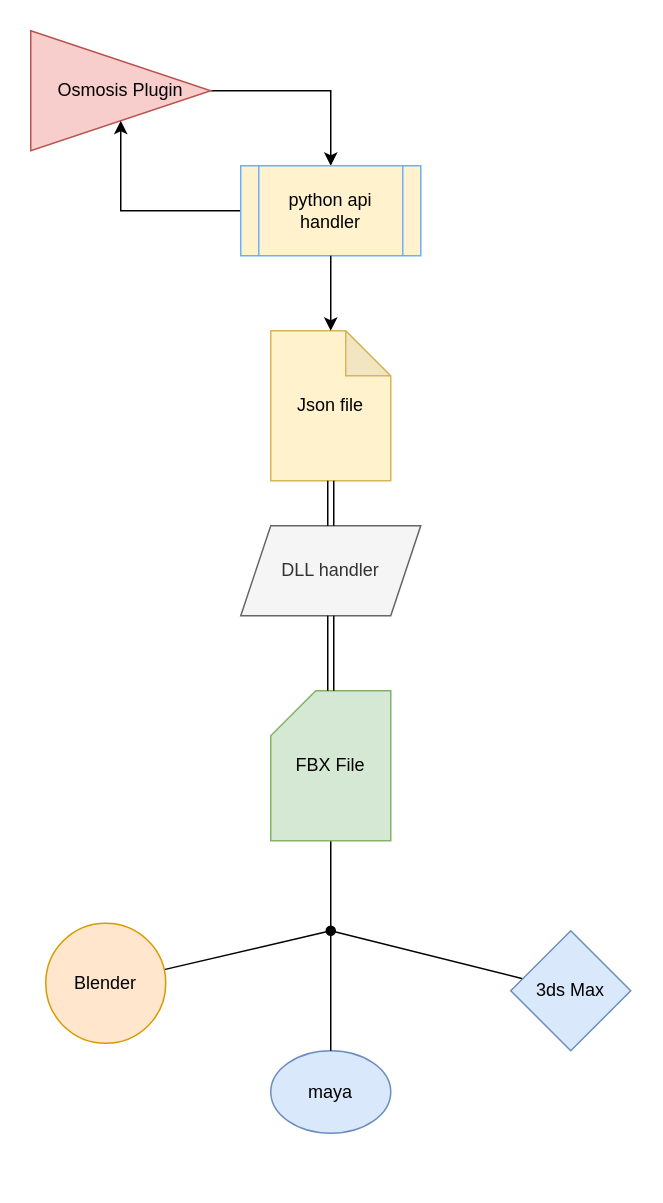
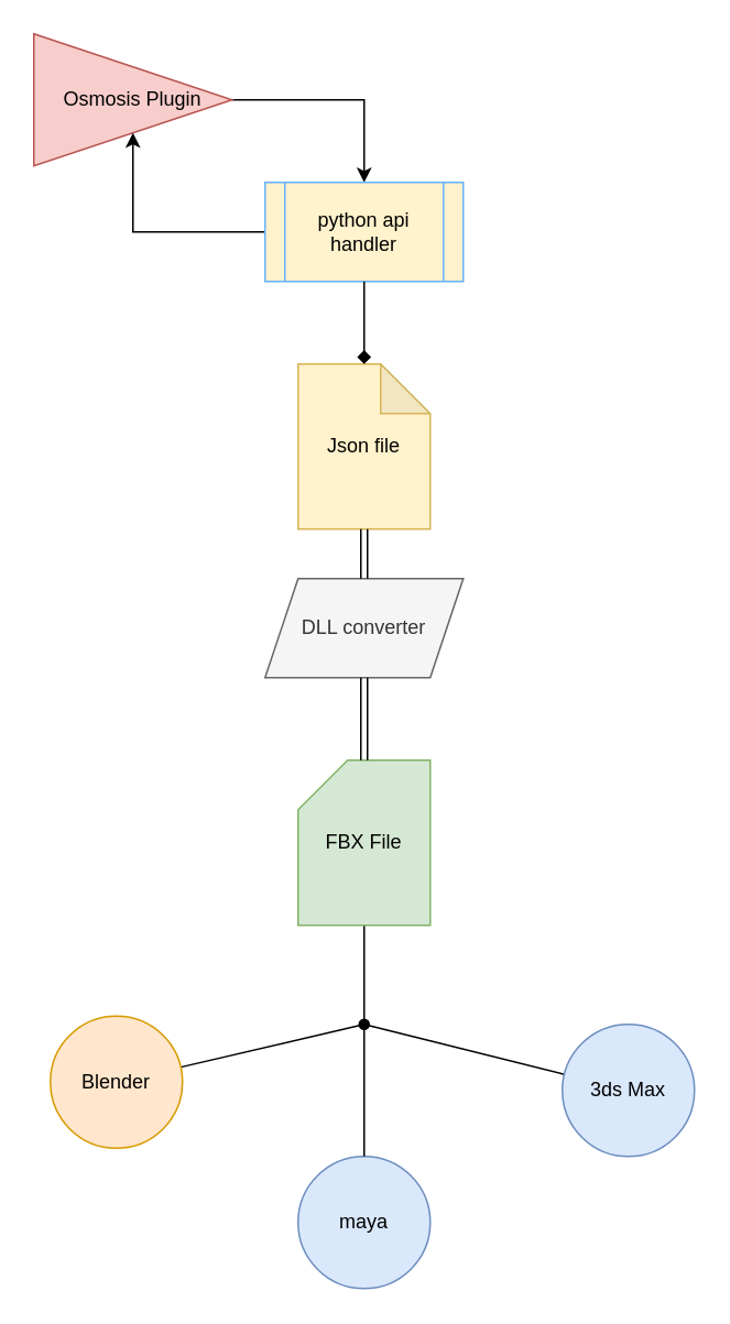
- <mxCell id="18" style="edgeStyle=orthogonalEdgeStyle;rounded=0;orthogonalLoop=1;jettySize=auto;html=1;entryX=0.5;entryY=0;entryDx=0;entryDy=0;entryPerimeter=0;" edge="1" parent="1" source="17" target="4"><mxGeometry relative="1" as="geometry" /></mxCell>
+ <mxCell id="18" style="edgeStyle=orthogonalEdgeStyle;rounded=0;orthogonalLoop=1;jettySize=auto;html=1;entryX=0.5;entryY=0;entryDx=0;entryDy=0;entryPerimeter=0;endArrow=diamond;" edge="1" parent="1" source="17" target="4"><mxGeometry relative="1" as="geometry" /></mxCell>
- <mxCell id="7" value="DLL handler" style="shape=parallelogram;perimeter=parallelogramPerimeter;whiteSpace=wrap;html=1;fixedSize=1;fillColor=#f5f5f5;fontColor=#333333;strokeColor=#666666;" vertex="1" parent="1"><mxGeometry x="160" y="350" width="120" height="60" as="geometry" /></mxCell>
+ <mxCell id="7" value="DLL converter" style="shape=parallelogram;perimeter=parallelogramPerimeter;whiteSpace=wrap;html=1;fixedSize=1;fillColor=#f5f5f5;fontColor=#333333;strokeColor=#666666;" vertex="1" parent="1"><mxGeometry x="160" y="350" width="120" height="60" as="geometry" /></mxCell>
- <mxCell id="14" value="3ds Max" style="rhombus;whiteSpace=wrap;html=1;aspect=fixed;fillColor=#dae8fc;strokeColor=#6c8ebf;" vertex="1" parent="1"><mxGeometry x="340" y="620" width="80" height="80" as="geometry" /></mxCell>
+ <mxCell id="14" value="3ds Max" style="ellipse;whiteSpace=wrap;html=1;aspect=fixed;fillColor=#dae8fc;strokeColor=#6c8ebf;" vertex="1" parent="1"><mxGeometry x="340" y="620" width="80" height="80" as="geometry" /></mxCell>
- <mxCell id="12" value="maya" style="ellipse;whiteSpace=wrap;html=1;aspect=fixed;fillColor=#dae8fc;strokeColor=#6c8ebf;" vertex="1" parent="1"><mxGeometry x="180" y="700" width="80" height="55" as="geometry" /></mxCell>
+ <mxCell id="12" value="maya" style="ellipse;whiteSpace=wrap;html=1;aspect=fixed;fillColor=#dae8fc;strokeColor=#6c8ebf;" vertex="1" parent="1"><mxGeometry x="180" y="700" width="80" height="80" as="geometry" /></mxCell>
